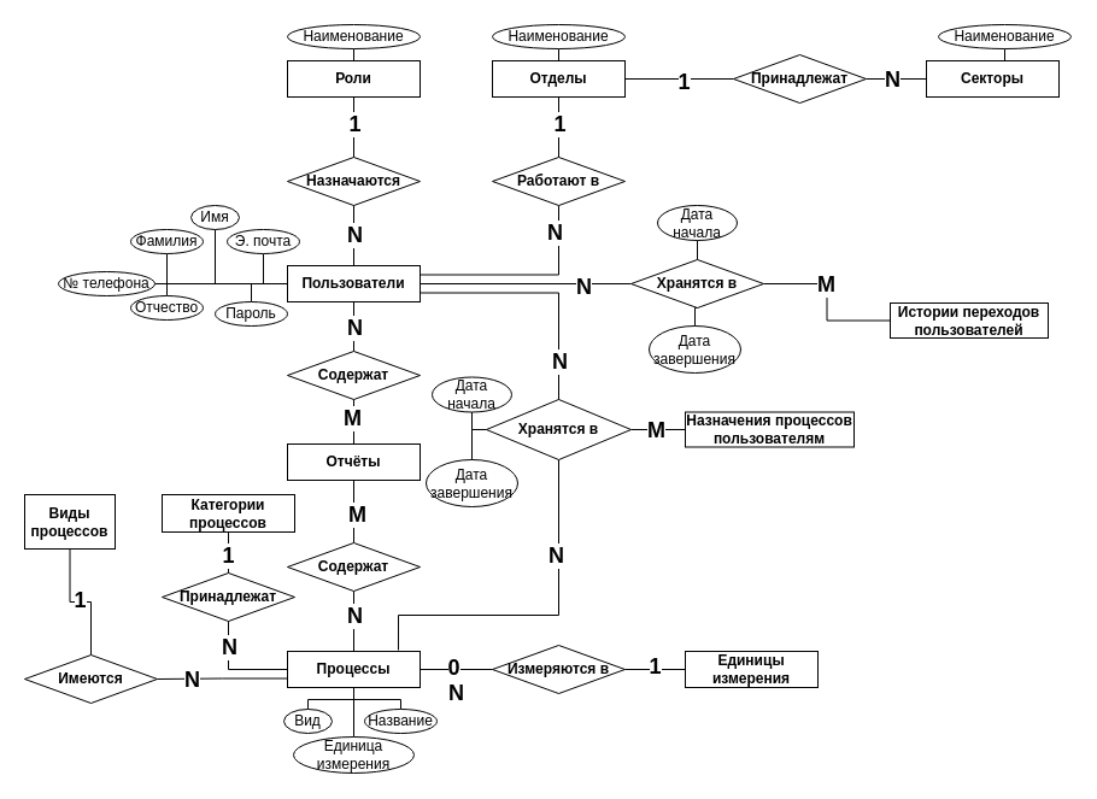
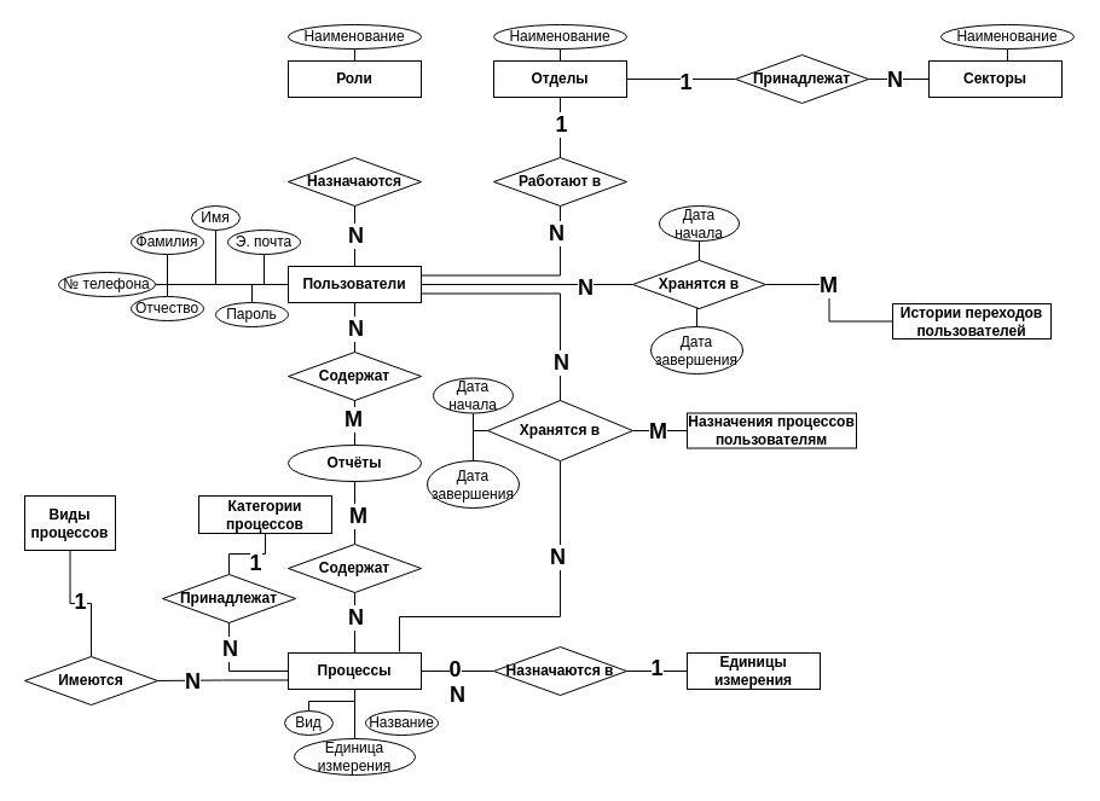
- <mxCell id="7" value="" style="endArrow=none;html=1;rounded=0;edgeStyle=orthogonalEdgeStyle;entryX=0.5;entryY=1;entryDx=0;entryDy=0;exitX=0.5;exitY=0;exitDx=0;exitDy=0;fontStyle=1" parent="1" source="3" target="2" edge="1"><mxGeometry width="50" height="50" relative="1" as="geometry"><mxPoint x="388" y="300" as="sourcePoint" /><mxPoint x="438" y="250" as="targetPoint" /></mxGeometry></mxCell>
- <mxCell id="8" value="&lt;font style=&quot;font-size: 18px;&quot;&gt;1&lt;/font&gt;" style="edgeLabel;html=1;align=center;verticalAlign=middle;resizable=0;points=[];fontStyle=1" parent="7" vertex="1" connectable="0"><mxGeometry x="0.12" relative="1" as="geometry"><mxPoint as="offset" /></mxGeometry></mxCell>
- <mxCell id="5" value="Отчёты" style="rounded=0;whiteSpace=wrap;html=1;fontStyle=1" parent="1" vertex="1"><mxGeometry x="238" y="368" width="110" height="30" as="geometry" /></mxCell>
+ <mxCell id="5" value="Отчёты" style="ellipse;whiteSpace=wrap;html=1;fontStyle=1;" parent="1" vertex="1"><mxGeometry x="238" y="368" width="110" height="30" as="geometry" /></mxCell>
- <mxCell id="50" value="Категории процессов" style="rounded=0;whiteSpace=wrap;html=1;fontStyle=1" parent="1" vertex="1"><mxGeometry x="134" y="410" width="110" height="31" as="geometry" /></mxCell>
+ <mxCell id="50" value="Категории процессов" style="rounded=0;whiteSpace=wrap;html=1;fontStyle=1" parent="1" vertex="1"><mxGeometry x="164" y="410" width="110" height="31" as="geometry" /></mxCell>
- <mxCell id="72" value="Измеряются в" style="rhombus;whiteSpace=wrap;html=1;fontStyle=1" parent="1" vertex="1"><mxGeometry x="408" y="535" width="110" height="40" as="geometry" /></mxCell>
+ <mxCell id="72" value="Назначаются в" style="rhombus;whiteSpace=wrap;html=1;fontStyle=1" parent="1" vertex="1"><mxGeometry x="408" y="535" width="110" height="40" as="geometry" /></mxCell>
- <mxCell id="31" value="" style="endArrow=none;html=1;rounded=0;edgeStyle=orthogonalEdgeStyle;entryX=0.5;entryY=0;entryDx=0;entryDy=0;fontStyle=1;exitX=0.5;exitY=1;exitDx=0;exitDy=0;" parent="1" source="6" target="32" edge="1"><mxGeometry width="50" height="50" relative="1" as="geometry"><mxPoint x="344" y="755" as="sourcePoint" /><mxPoint x="864" y="780" as="targetPoint" /></mxGeometry></mxCell>
